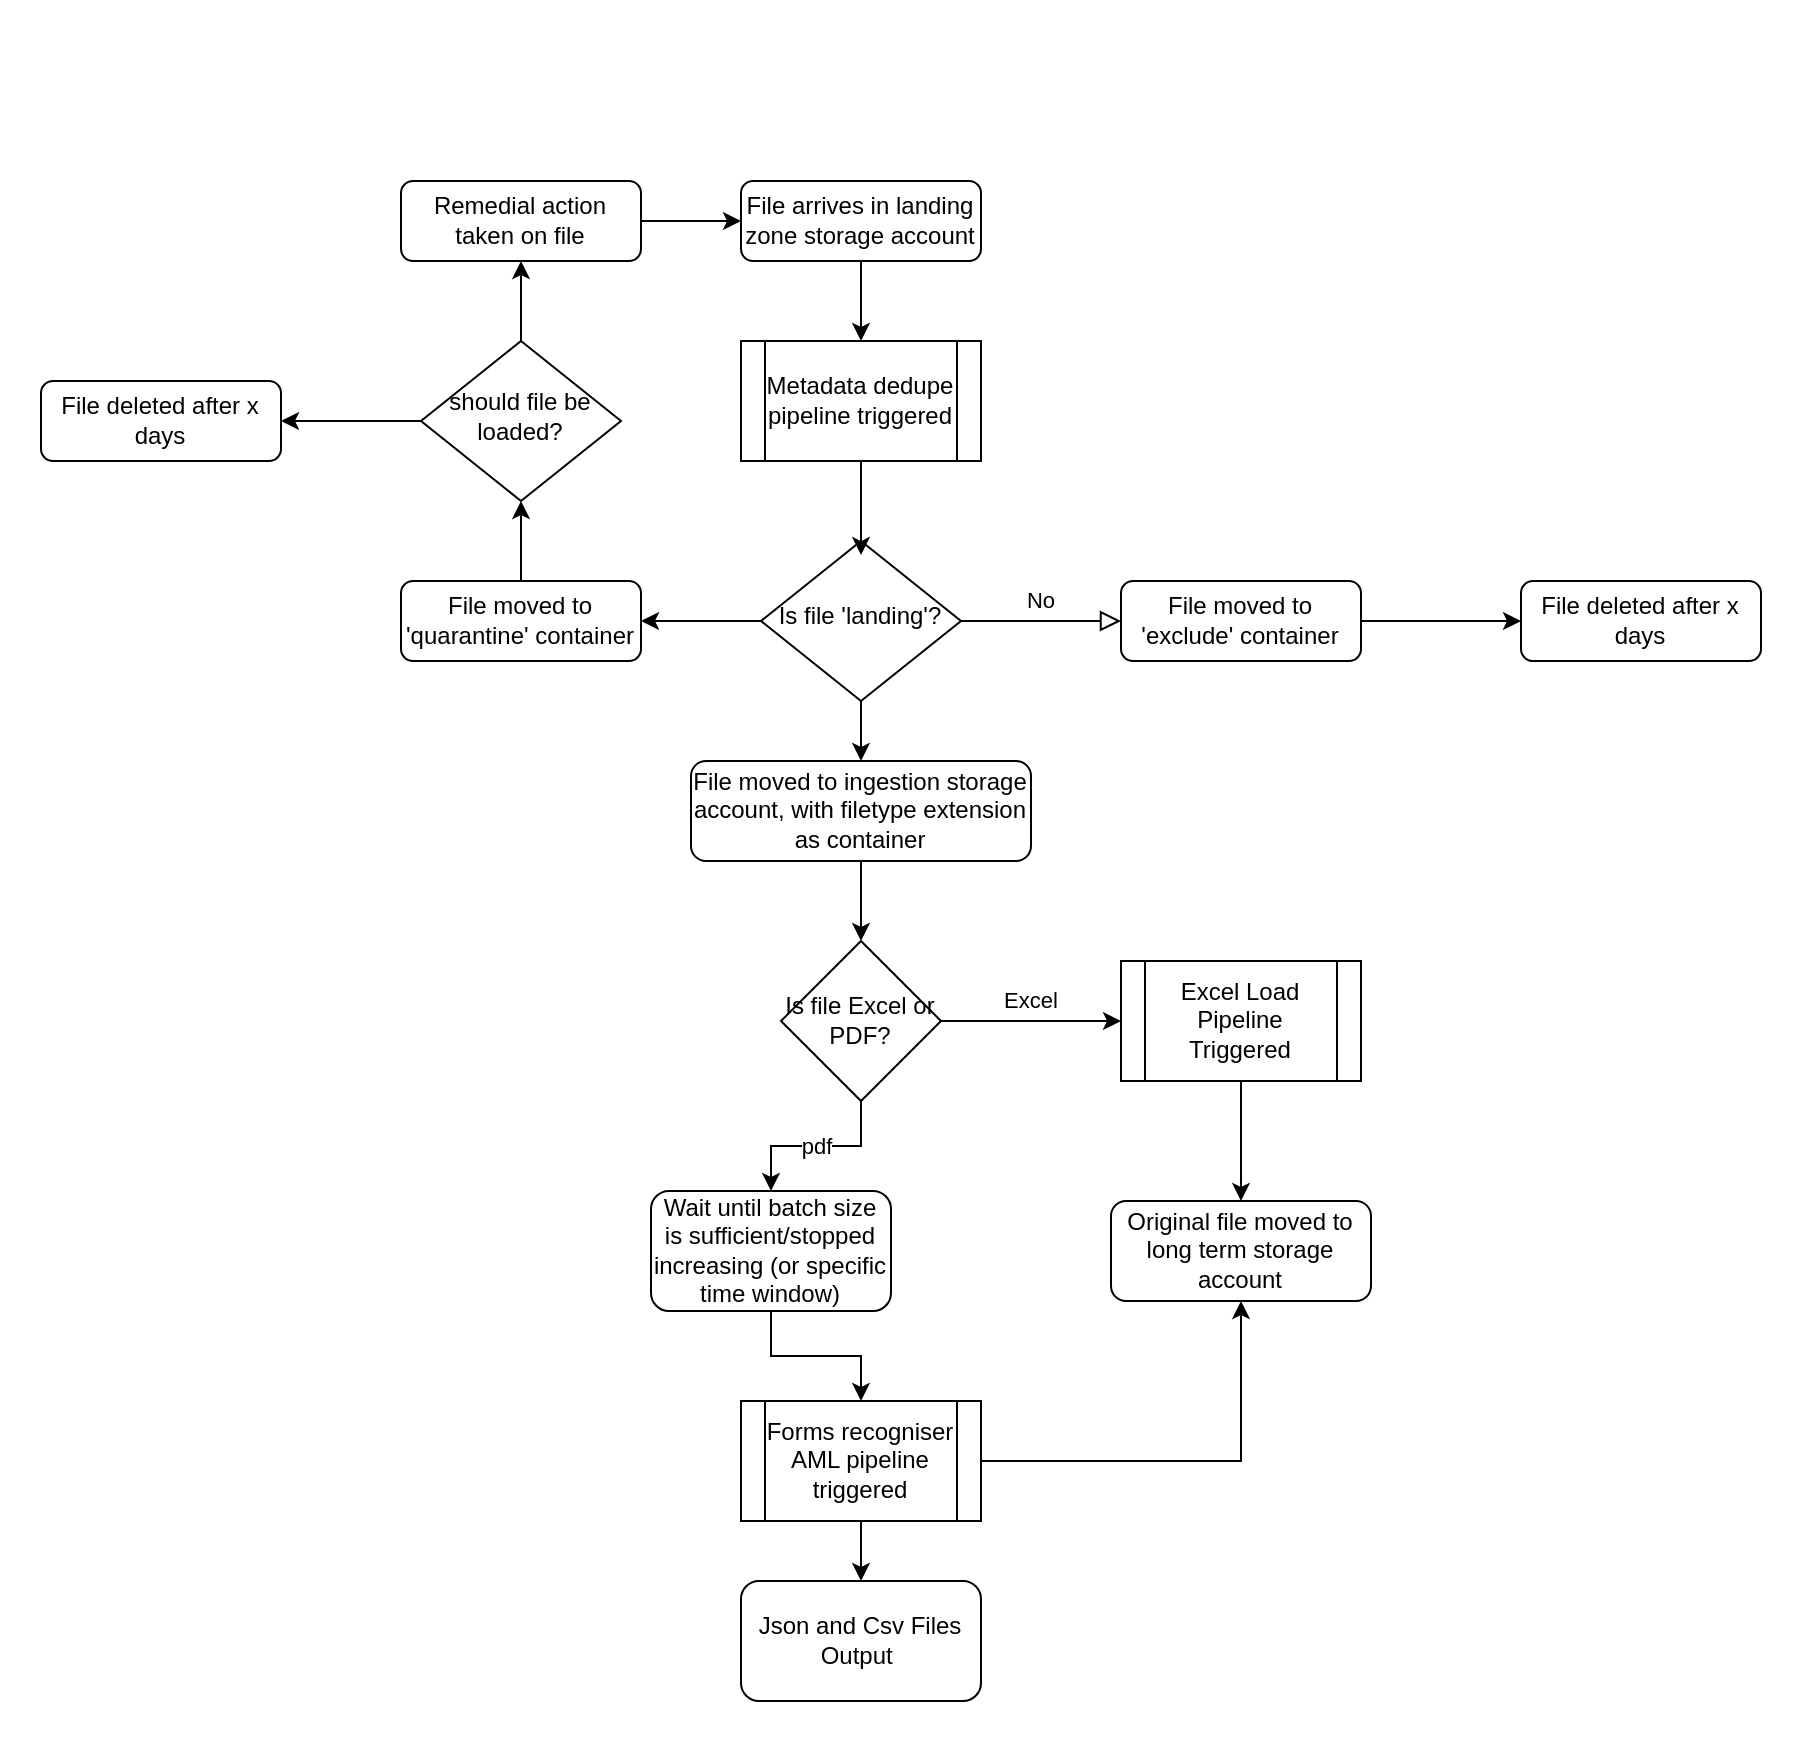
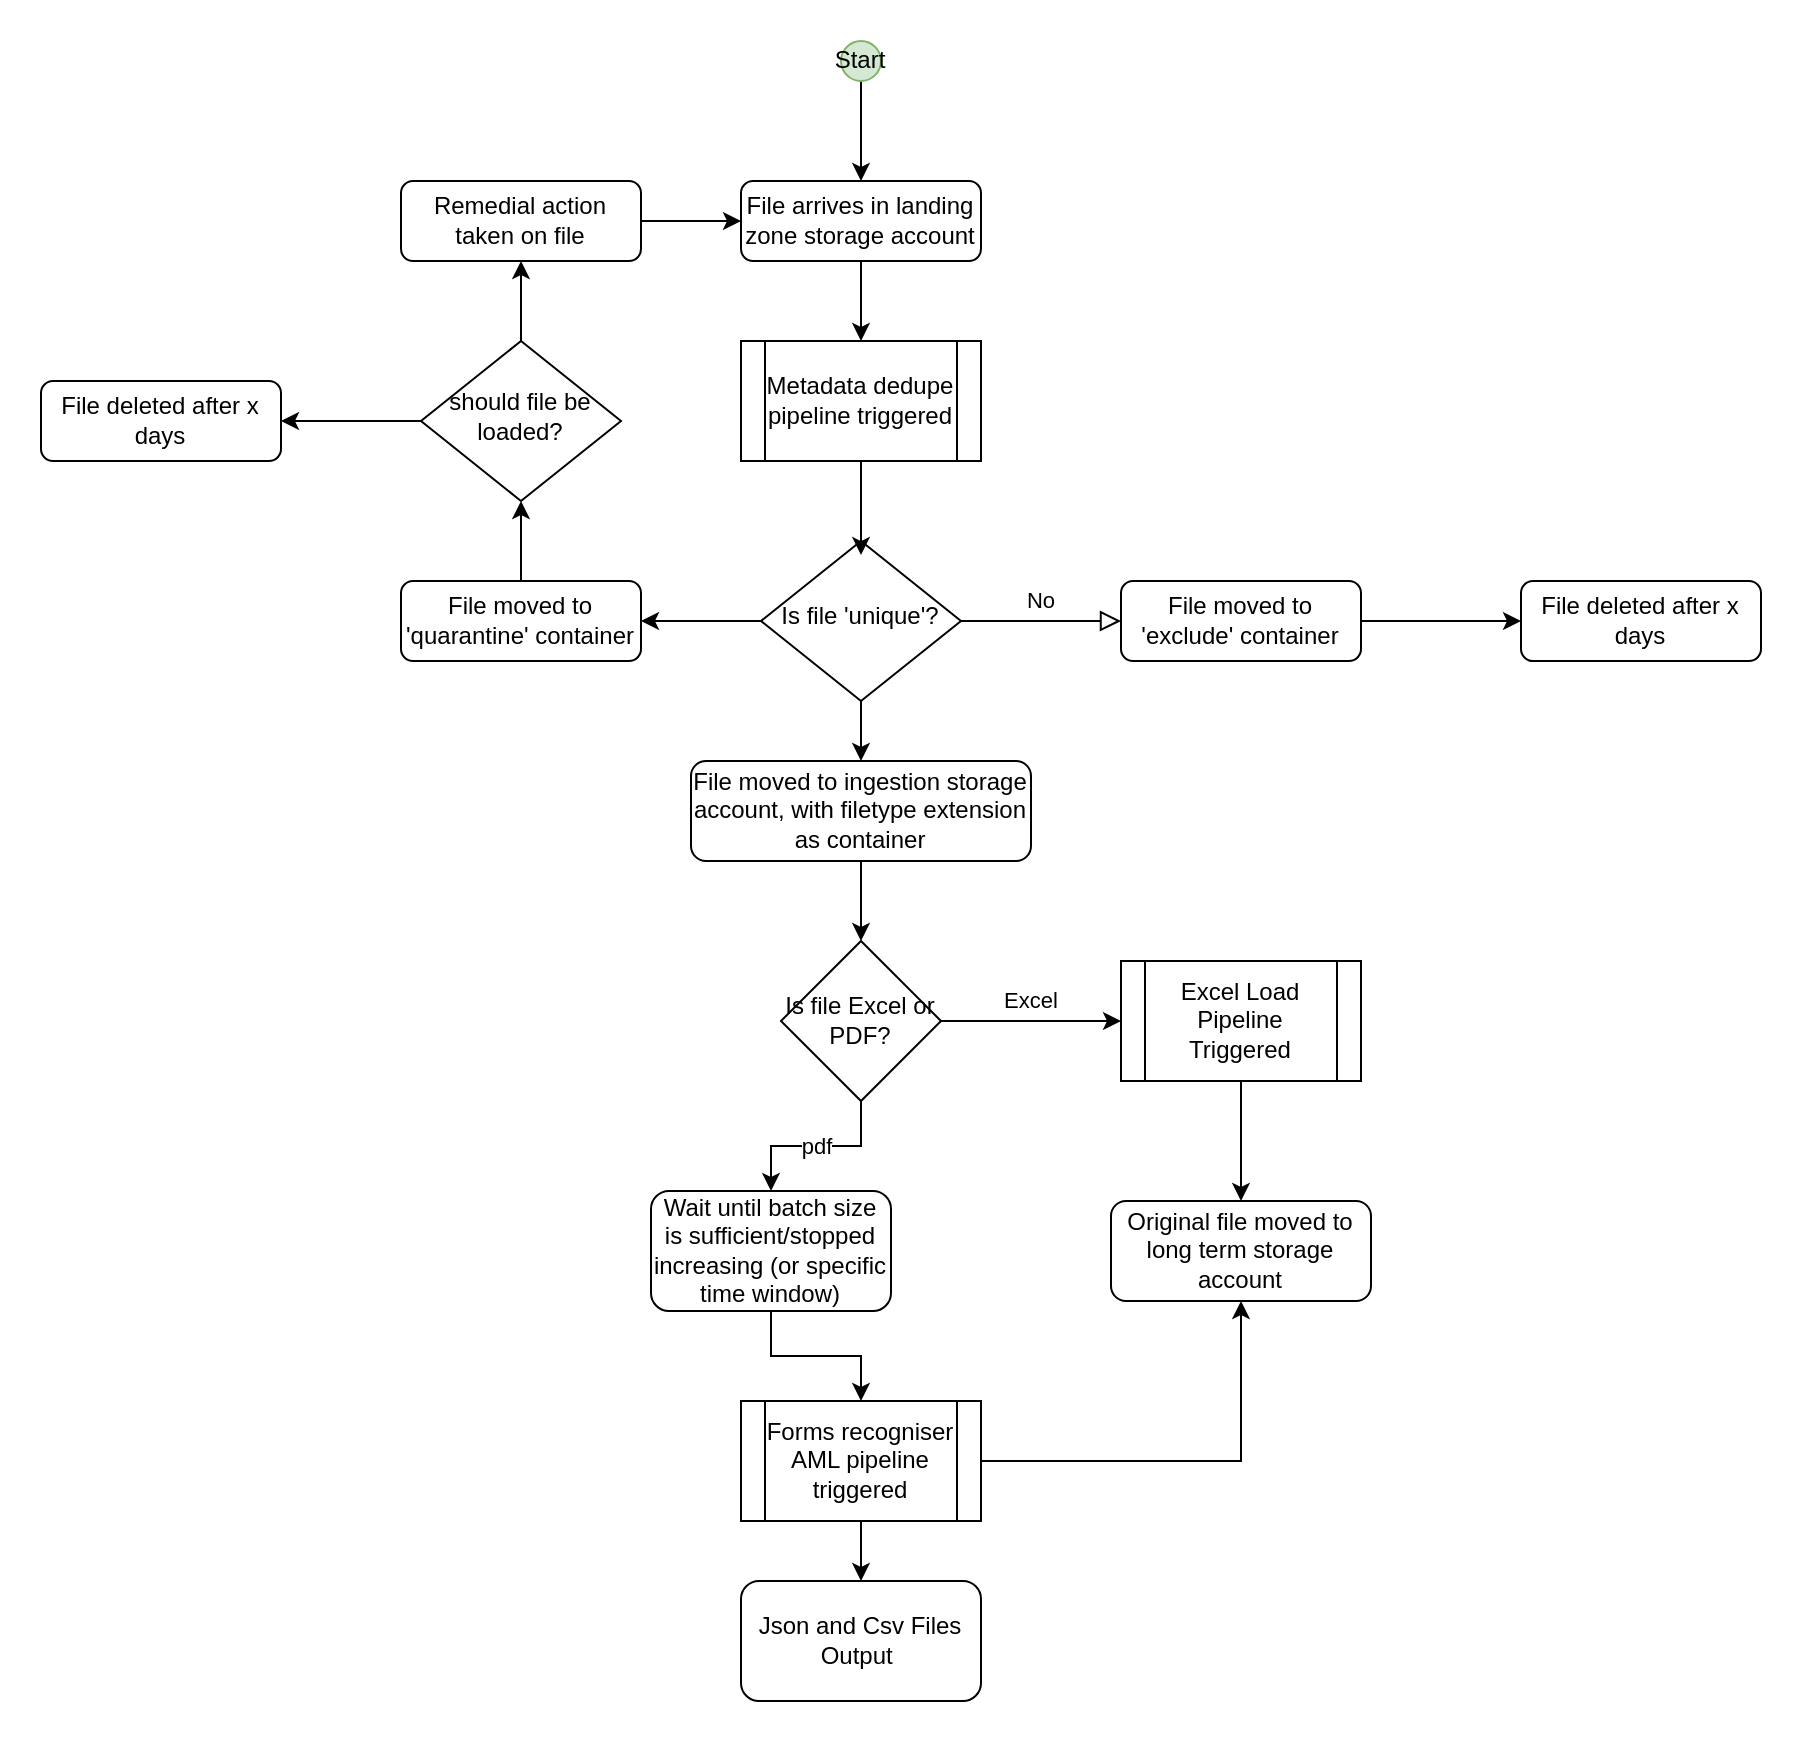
+ <mxCell id="35" value="Start" style="ellipse;whiteSpace=wrap;html=1;aspect=fixed;fillColor=#d5e8d4;strokeColor=#82b366;" parent="1" vertex="1"><mxGeometry x="420" y="20" width="20" height="20" as="geometry" /></mxCell>
+ <mxCell id="34" style="edgeStyle=orthogonalEdgeStyle;rounded=0;orthogonalLoop=1;jettySize=auto;html=1;entryX=0.5;entryY=0;entryDx=0;entryDy=0;" parent="1" source="35" target="3" edge="1"><mxGeometry relative="1" as="geometry" /></mxCell>
- <mxCell id="7" value="Is file 'landing'?" style="rhombus;whiteSpace=wrap;html=1;shadow=0;fontFamily=Helvetica;fontSize=12;align=center;strokeWidth=1;spacing=6;spacingTop=-4;" parent="1" vertex="1"><mxGeometry x="380" y="270" width="100" height="80" as="geometry" /></mxCell>
+ <mxCell id="7" value="Is file 'unique'?" style="rhombus;whiteSpace=wrap;html=1;shadow=0;fontFamily=Helvetica;fontSize=12;align=center;strokeWidth=1;spacing=6;spacingTop=-4;" parent="1" vertex="1"><mxGeometry x="380" y="270" width="100" height="80" as="geometry" /></mxCell>
